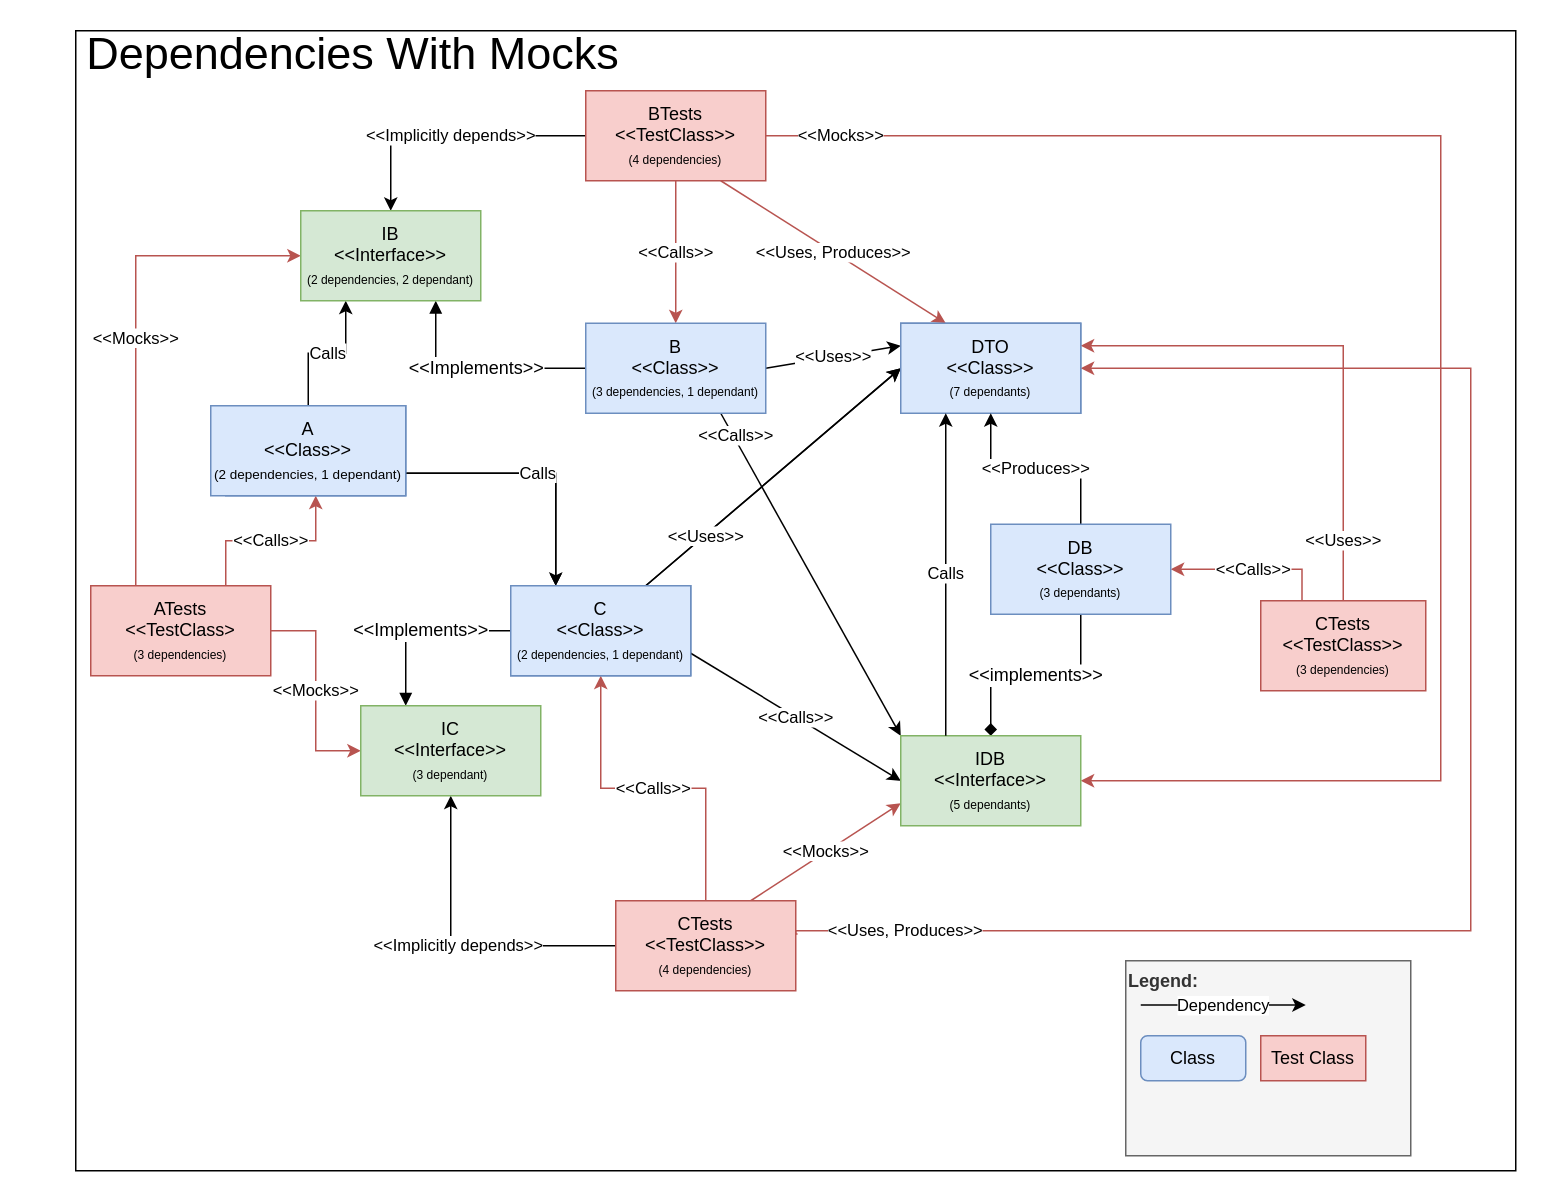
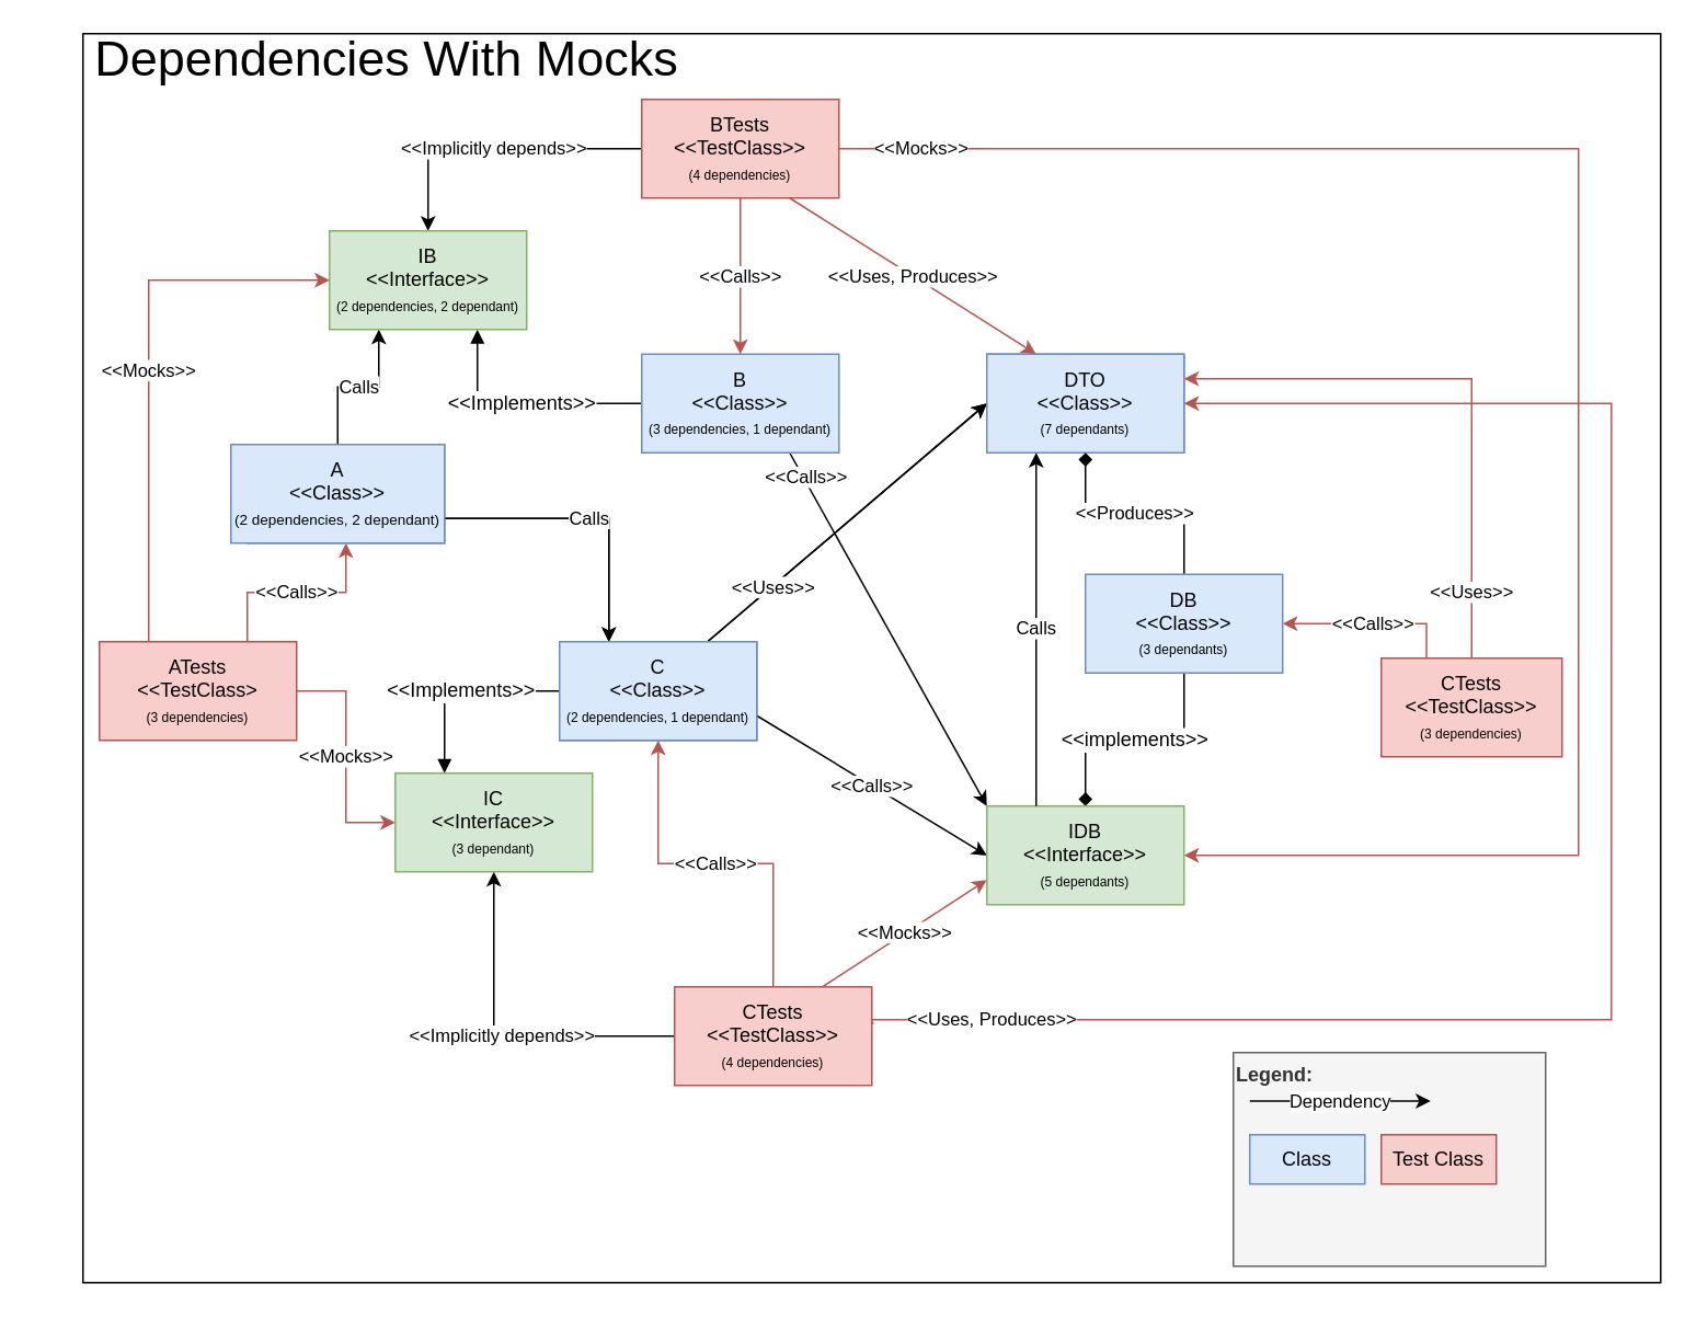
- <mxCell id="29" value="&amp;lt;&amp;lt;Uses&amp;gt;&amp;gt;" style="rounded=0;orthogonalLoop=1;jettySize=auto;html=1;exitX=1;exitY=0.5;exitDx=0;exitDy=0;entryX=0;entryY=0.25;entryDx=0;entryDy=0;" parent="1" source="32" target="37" edge="1"><mxGeometry relative="1" as="geometry" /></mxCell>
- <mxCell id="38" value="&amp;lt;&amp;lt;Produces&amp;gt;&amp;gt;" style="edgeStyle=orthogonalEdgeStyle;rounded=0;orthogonalLoop=1;jettySize=auto;html=1;exitX=0.5;exitY=0;exitDx=0;exitDy=0;entryX=0.5;entryY=1;entryDx=0;entryDy=0;" parent="1" source="40" target="37" edge="1"><mxGeometry relative="1" as="geometry" /></mxCell>
+ <mxCell id="38" value="&amp;lt;&amp;lt;Produces&amp;gt;&amp;gt;" style="edgeStyle=orthogonalEdgeStyle;rounded=0;orthogonalLoop=1;jettySize=auto;html=1;exitX=0.5;exitY=0;exitDx=0;exitDy=0;entryX=0.5;entryY=1;entryDx=0;entryDy=0;endArrow=diamond;" parent="1" source="40" target="37" edge="1"><mxGeometry relative="1" as="geometry" /></mxCell>
- <mxCell id="28" value="A&lt;br&gt;&amp;lt;&amp;lt;Class&amp;gt;&amp;gt;&lt;br&gt;&lt;font style=&quot;font-size: 9px&quot;&gt;(2 dependencies, 1 dependant)&lt;/font&gt;" style="rounded=0;whiteSpace=wrap;html=1;fillColor=#dae8fc;strokeColor=#6c8ebf;" parent="1" vertex="1"><mxGeometry x="140" y="270" width="130" height="60" as="geometry" /></mxCell>
+ <mxCell id="28" value="A&lt;br&gt;&amp;lt;&amp;lt;Class&amp;gt;&amp;gt;&lt;br&gt;&lt;font style=&quot;font-size: 9px&quot;&gt;(2 dependencies, 2 dependant)&lt;/font&gt;" style="rounded=0;whiteSpace=wrap;html=1;fillColor=#dae8fc;strokeColor=#6c8ebf;" parent="1" vertex="1"><mxGeometry x="140" y="270" width="130" height="60" as="geometry" /></mxCell>
- <mxCell id="42" value="Class" style="whiteSpace=wrap;html=1;fillColor=#dae8fc;strokeColor=#6c8ebf;rounded=1;" parent="1" vertex="1"><mxGeometry x="760" y="690" width="70" height="30" as="geometry" /></mxCell>
+ <mxCell id="42" value="Class" style="rounded=0;whiteSpace=wrap;html=1;fillColor=#dae8fc;strokeColor=#6c8ebf;" parent="1" vertex="1"><mxGeometry x="760" y="690" width="70" height="30" as="geometry" /></mxCell>
